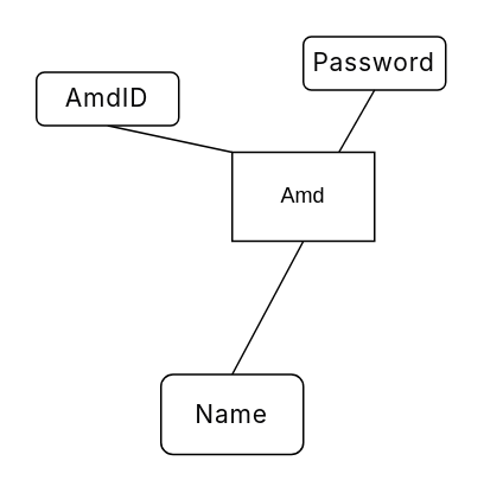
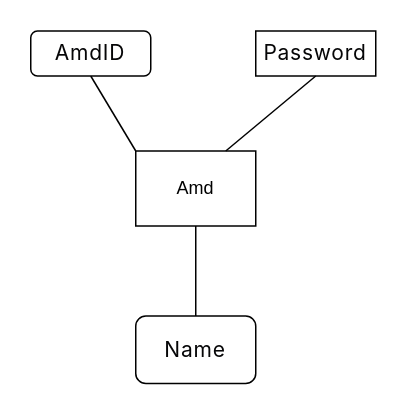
- <mxCell id="7" value="&lt;div style=&quot;text-align: left;&quot;&gt;&lt;font face=&quot;-apple-system, blinkmacsystemfont, Helvetica Neue, helvetica, segoe ui, arial, roboto, PingFang SC, miui, Hiragino Sans GB, Microsoft Yahei, sans-serif&quot; color=&quot;#060607&quot;&gt;&lt;span style=&quot;font-size: 14px; letter-spacing: 0.5px; background-color: rgb(255, 255, 255);&quot;&gt;Password&lt;/span&gt;&lt;/font&gt;&lt;/div&gt;" style="rounded=1;whiteSpace=wrap;html=1;" vertex="1" parent="1"><mxGeometry x="170" y="20" width="80" height="30" as="geometry" /></mxCell>
+ <mxCell id="7" value="&lt;div style=&quot;text-align: left;&quot;&gt;&lt;font face=&quot;-apple-system, blinkmacsystemfont, Helvetica Neue, helvetica, segoe ui, arial, roboto, PingFang SC, miui, Hiragino Sans GB, Microsoft Yahei, sans-serif&quot; color=&quot;#060607&quot;&gt;&lt;span style=&quot;font-size: 14px; letter-spacing: 0.5px; background-color: rgb(255, 255, 255);&quot;&gt;Password&lt;/span&gt;&lt;/font&gt;&lt;/div&gt;" style="whiteSpace=wrap;html=1;rounded=0;" vertex="1" parent="1"><mxGeometry x="170" y="20" width="80" height="30" as="geometry" /></mxCell>
- <mxCell id="5" value="&lt;span style=&quot;color: rgb(6, 6, 7); font-family: -apple-system, blinkmacsystemfont, &amp;quot;Helvetica Neue&amp;quot;, helvetica, &amp;quot;segoe ui&amp;quot;, arial, roboto, &amp;quot;PingFang SC&amp;quot;, miui, &amp;quot;Hiragino Sans GB&amp;quot;, &amp;quot;Microsoft Yahei&amp;quot;, sans-serif; font-size: 14px; letter-spacing: 0.5px; text-align: left; background-color: rgb(255, 255, 255);&quot;&gt;AmdID&lt;/span&gt;" style="rounded=1;whiteSpace=wrap;html=1;" vertex="1" parent="1"><mxGeometry x="20" y="40" width="80" height="30" as="geometry" /></mxCell>
+ <mxCell id="5" value="&lt;span style=&quot;color: rgb(6, 6, 7); font-family: -apple-system, blinkmacsystemfont, &amp;quot;Helvetica Neue&amp;quot;, helvetica, &amp;quot;segoe ui&amp;quot;, arial, roboto, &amp;quot;PingFang SC&amp;quot;, miui, &amp;quot;Hiragino Sans GB&amp;quot;, &amp;quot;Microsoft Yahei&amp;quot;, sans-serif; font-size: 14px; letter-spacing: 0.5px; text-align: left; background-color: rgb(255, 255, 255);&quot;&gt;AmdID&lt;/span&gt;" style="rounded=1;whiteSpace=wrap;html=1;" vertex="1" parent="1"><mxGeometry x="20" y="20" width="80" height="30" as="geometry" /></mxCell>
- <mxCell id="3" value="Amd" style="rounded=0;whiteSpace=wrap;html=1;" vertex="1" parent="1"><mxGeometry x="130" y="85" width="80" height="50" as="geometry" /></mxCell>
+ <mxCell id="3" value="Amd" style="rounded=0;whiteSpace=wrap;html=1;" vertex="1" parent="1"><mxGeometry x="90" y="100" width="80" height="50" as="geometry" /></mxCell>
